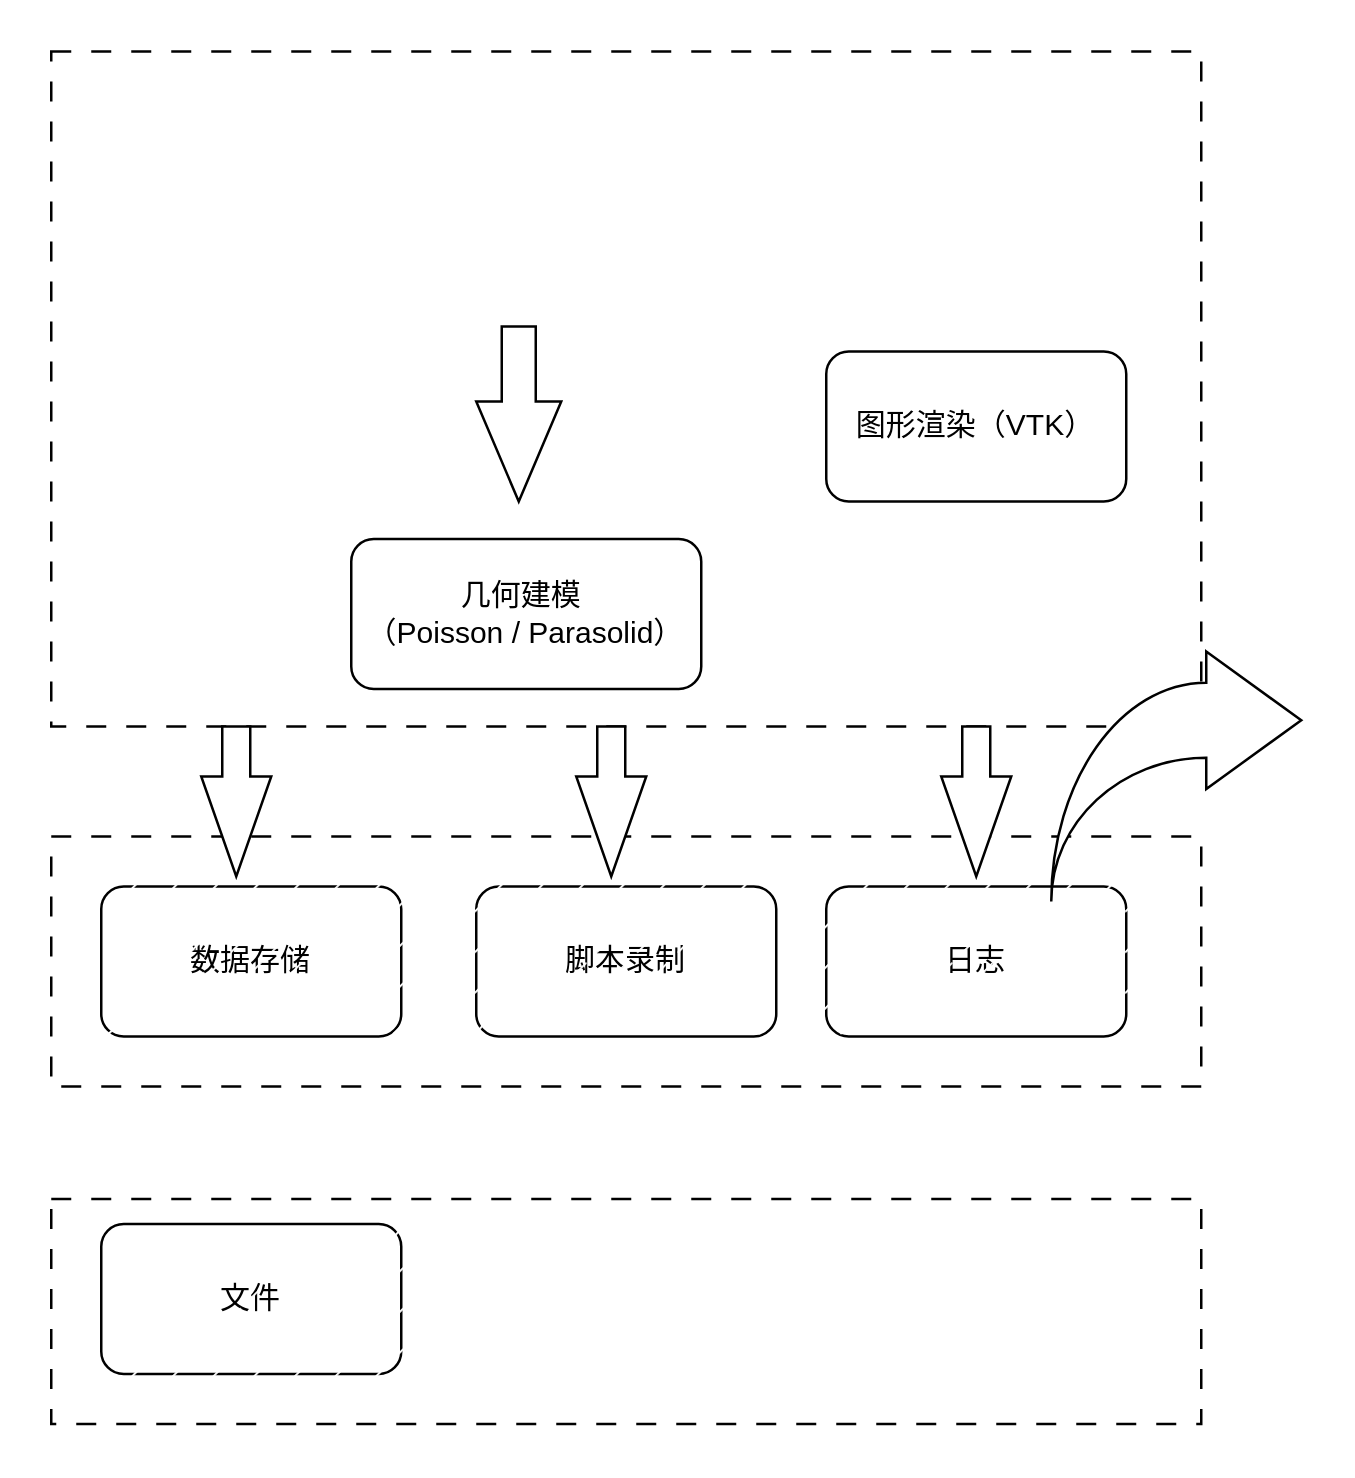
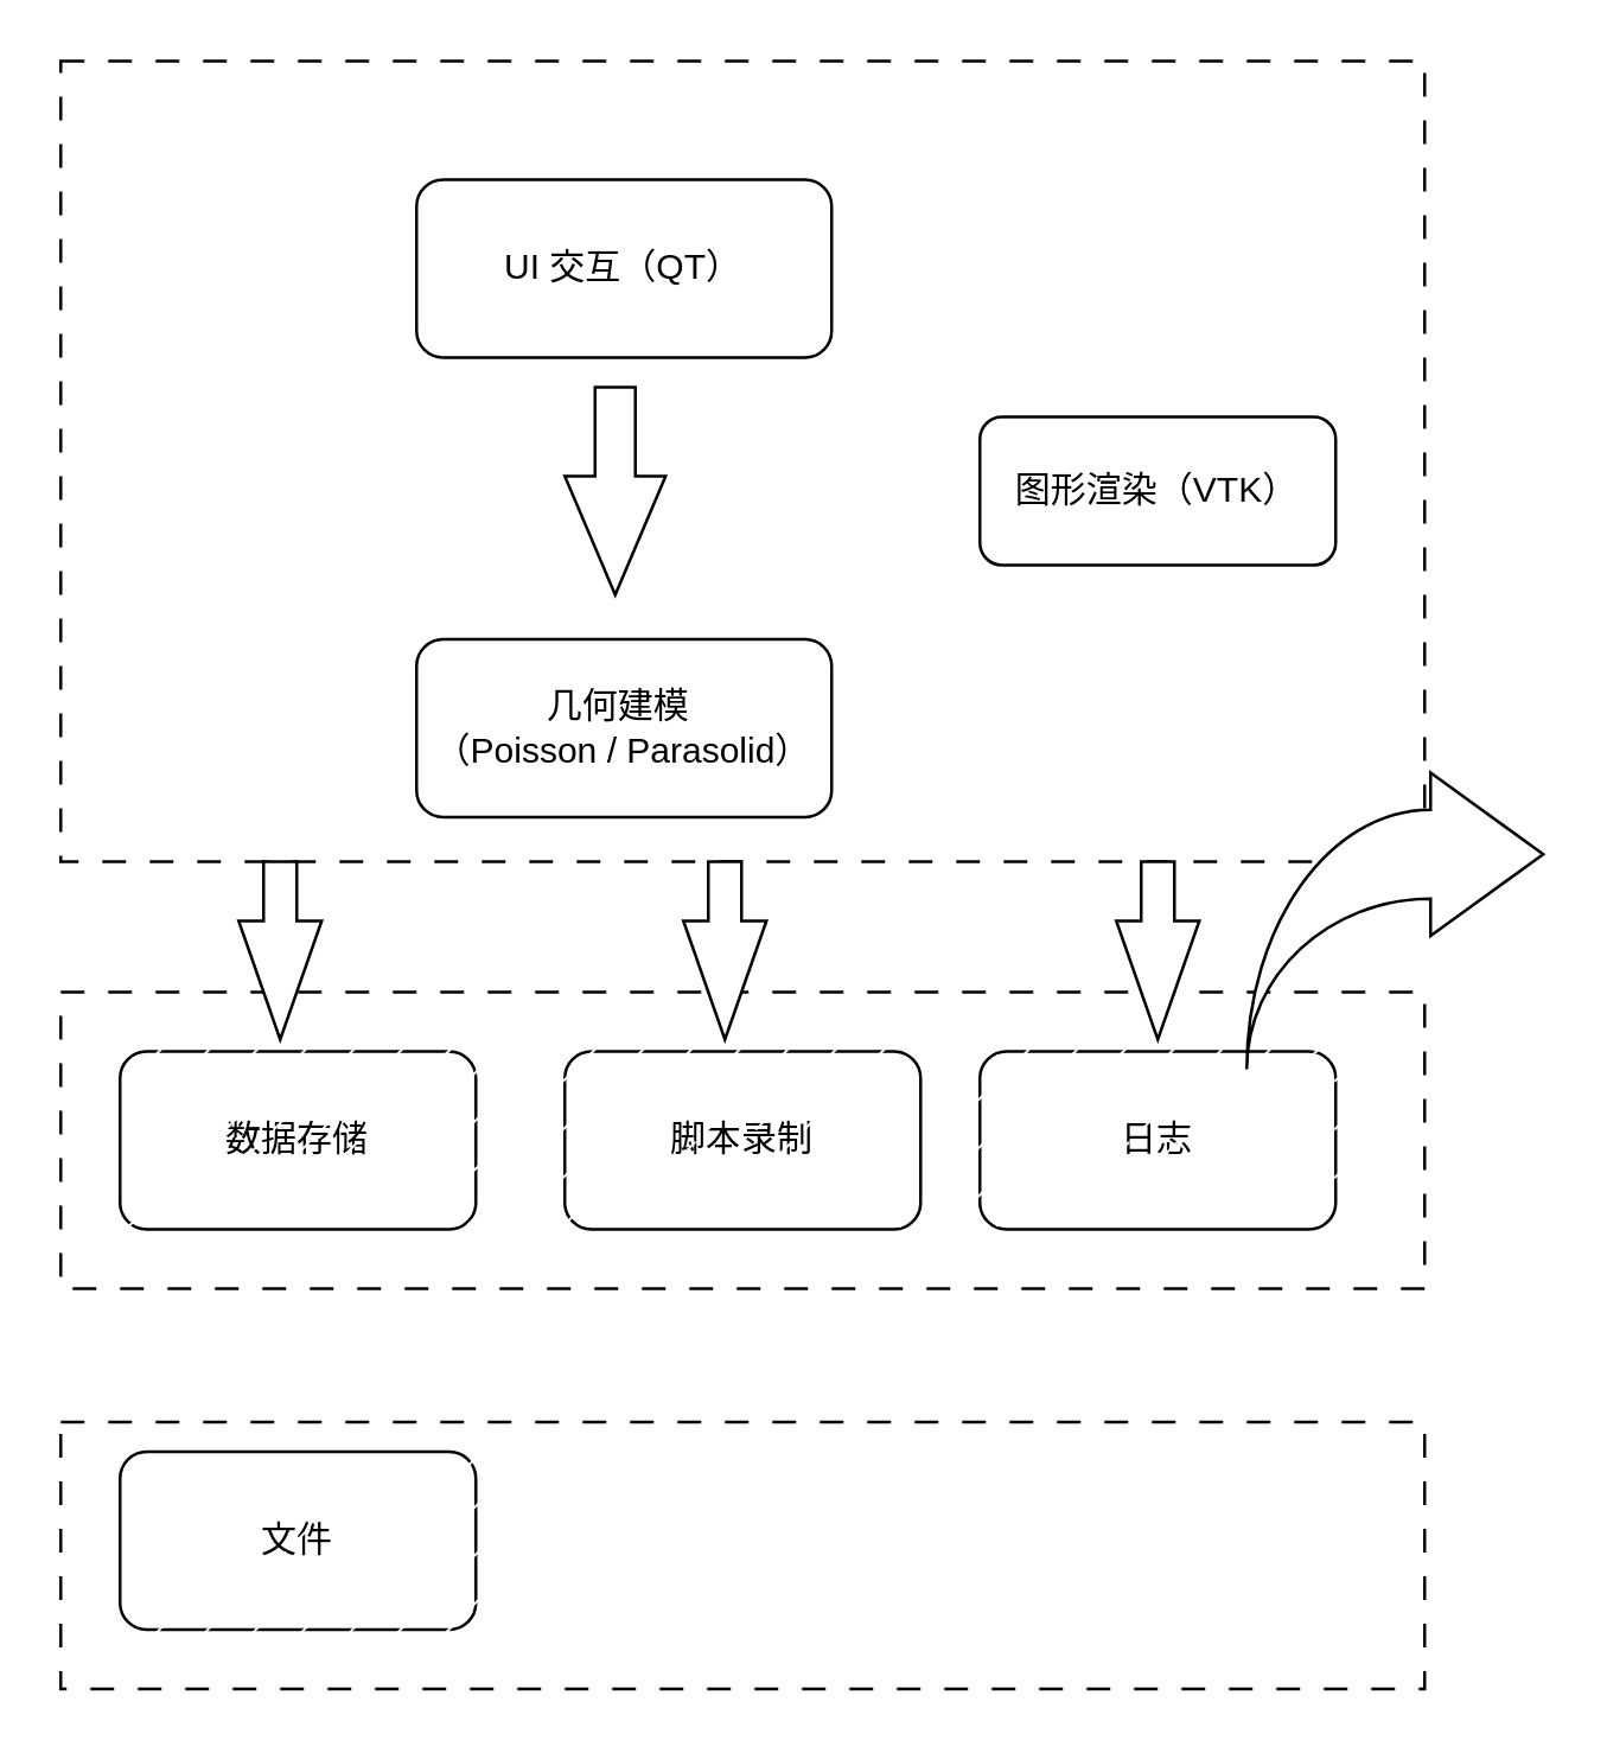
+ <mxCell id="3" value="UI 交互（QT）" style="rounded=1;whiteSpace=wrap;html=1;" vertex="1" parent="1"><mxGeometry x="140" y="60" width="140" height="60" as="geometry" /></mxCell>
- <mxCell id="4" value="图形渲染（VTK）" style="rounded=1;whiteSpace=wrap;html=1;" vertex="1" parent="1"><mxGeometry x="330" y="140" width="120" height="60" as="geometry" /></mxCell>
+ <mxCell id="4" value="图形渲染（VTK）" style="rounded=1;whiteSpace=wrap;html=1;" vertex="1" parent="1"><mxGeometry x="330" y="140" width="120" height="50" as="geometry" /></mxCell>
